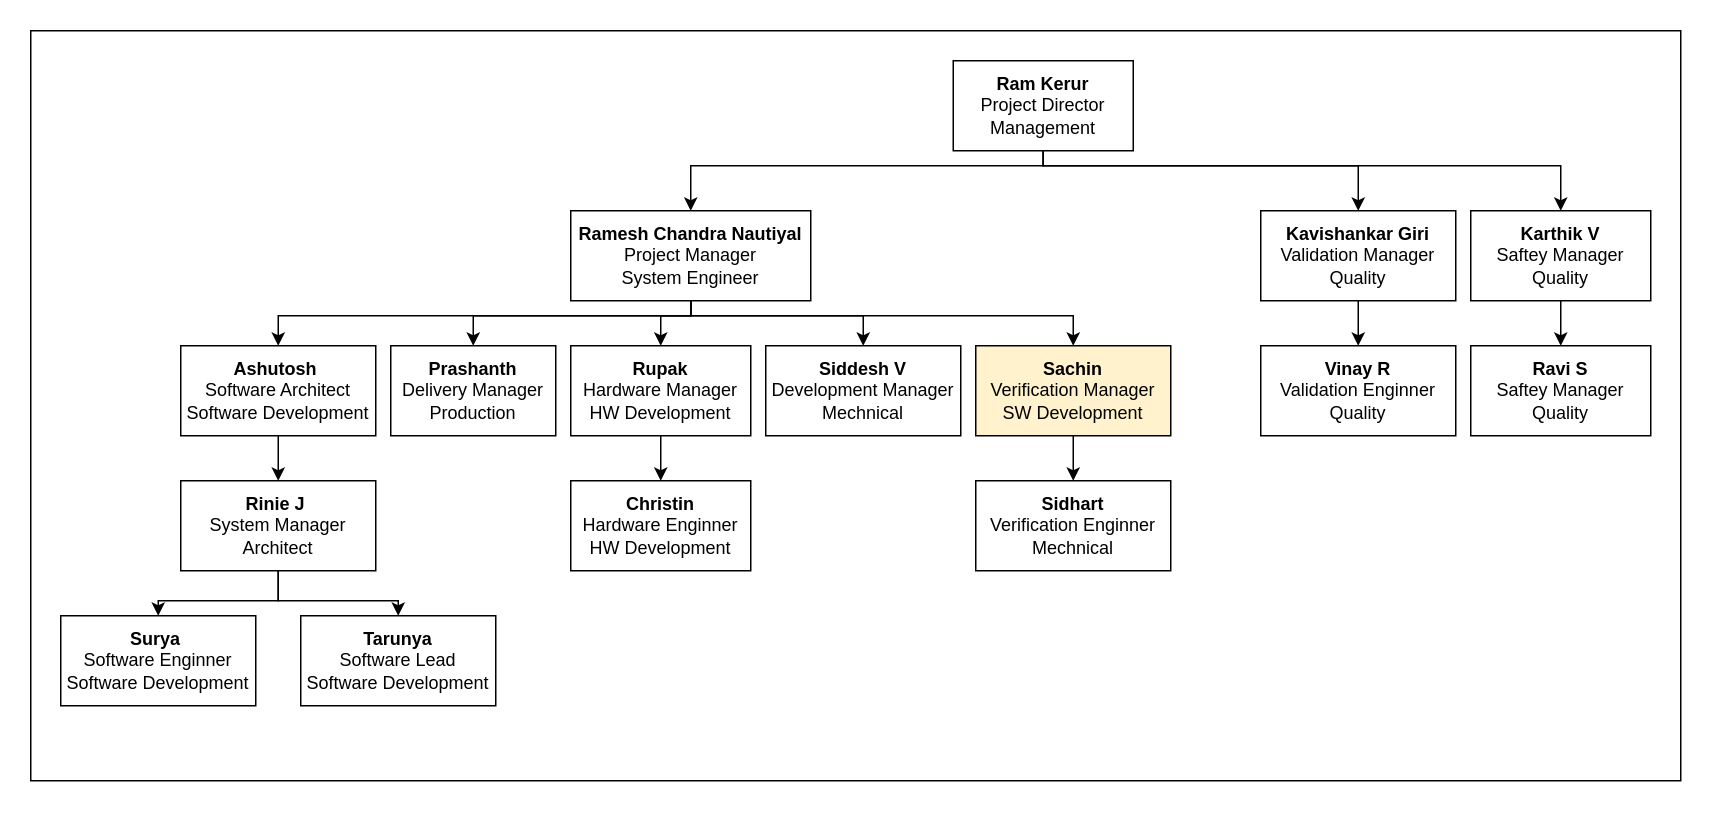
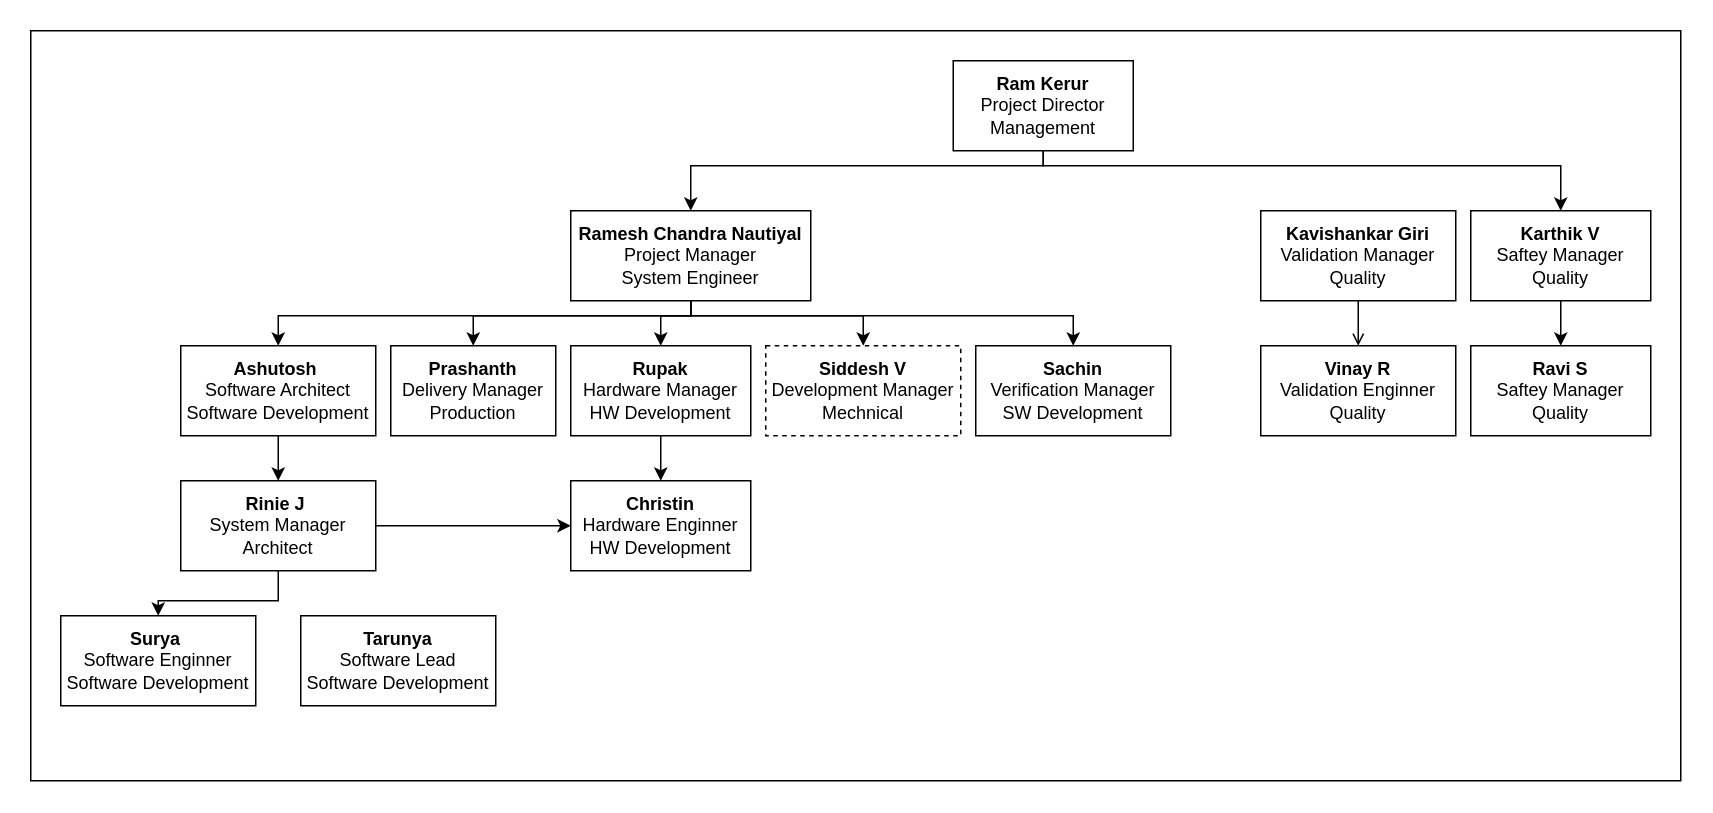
- <mxCell id="4" style="edgeStyle=orthogonalEdgeStyle;rounded=0;orthogonalLoop=1;jettySize=auto;html=1;" edge="1" parent="1" source="6" target="14"><mxGeometry relative="1" as="geometry"><Array as="points"><mxPoint x="695" y="110" /><mxPoint x="905" y="110" /></Array></mxGeometry></mxCell>
- <mxCell id="13" style="edgeStyle=orthogonalEdgeStyle;rounded=0;orthogonalLoop=1;jettySize=auto;html=1;entryX=0.5;entryY=0;entryDx=0;entryDy=0;" edge="1" parent="1" source="14" target="25"><mxGeometry relative="1" as="geometry" /></mxCell>
+ <mxCell id="13" style="edgeStyle=orthogonalEdgeStyle;rounded=0;orthogonalLoop=1;jettySize=auto;html=1;entryX=0.5;entryY=0;entryDx=0;entryDy=0;endArrow=open;" edge="1" parent="1" source="14" target="25"><mxGeometry relative="1" as="geometry" /></mxCell>
- <mxCell id="22" value="&lt;font style=&quot;font-size: 12px;&quot;&gt;&lt;b&gt;Siddesh V&lt;/b&gt;&lt;br&gt;Development Manager&lt;br&gt;Mechnical&lt;br&gt;&lt;/font&gt;" style="rounded=0;whiteSpace=wrap;html=1;" vertex="1" parent="1"><mxGeometry x="510" y="230" width="130" height="60" as="geometry" /></mxCell>
+ <mxCell id="22" value="&lt;font style=&quot;font-size: 12px;&quot;&gt;&lt;b&gt;Siddesh V&lt;/b&gt;&lt;br&gt;Development Manager&lt;br&gt;Mechnical&lt;br&gt;&lt;/font&gt;" style="rounded=0;whiteSpace=wrap;html=1;dashed=1;" vertex="1" parent="1"><mxGeometry x="510" y="230" width="130" height="60" as="geometry" /></mxCell>
- <mxCell id="24" value="&lt;font style=&quot;font-size: 12px;&quot;&gt;&lt;b&gt;Sachin&lt;/b&gt;&lt;br&gt;Verification Manager&lt;br&gt;SW Development&lt;br&gt;&lt;/font&gt;" style="rounded=0;whiteSpace=wrap;html=1;fillColor=#fff2cc;" vertex="1" parent="1"><mxGeometry x="650" y="230" width="130" height="60" as="geometry" /></mxCell>
+ <mxCell id="24" value="&lt;font style=&quot;font-size: 12px;&quot;&gt;&lt;b&gt;Sachin&lt;/b&gt;&lt;br&gt;Verification Manager&lt;br&gt;SW Development&lt;br&gt;&lt;/font&gt;" style="rounded=0;whiteSpace=wrap;html=1;" vertex="1" parent="1"><mxGeometry x="650" y="230" width="130" height="60" as="geometry" /></mxCell>
- <mxCell id="23" style="edgeStyle=orthogonalEdgeStyle;rounded=0;orthogonalLoop=1;jettySize=auto;html=1;entryX=0.5;entryY=0;entryDx=0;entryDy=0;" edge="1" parent="1" source="24" target="27"><mxGeometry relative="1" as="geometry" /></mxCell>
- <mxCell id="27" value="&lt;font style=&quot;font-size: 12px;&quot;&gt;&lt;b&gt;Sidhart&lt;/b&gt;&lt;br&gt;Verification Enginner&lt;br&gt;Mechnical&lt;br&gt;&lt;/font&gt;" style="rounded=0;whiteSpace=wrap;html=1;" vertex="1" parent="1"><mxGeometry x="650" y="320" width="130" height="60" as="geometry" /></mxCell>
- <mxCell id="30" style="edgeStyle=orthogonalEdgeStyle;rounded=0;orthogonalLoop=1;jettySize=auto;html=1;" edge="1" parent="1" source="31" target="33"><mxGeometry relative="1" as="geometry" /></mxCell>
+ <mxCell id="30" style="edgeStyle=orthogonalEdgeStyle;rounded=0;orthogonalLoop=1;jettySize=auto;html=1;" edge="1" parent="1" source="31" target="28"><mxGeometry relative="1" as="geometry" /></mxCell>
